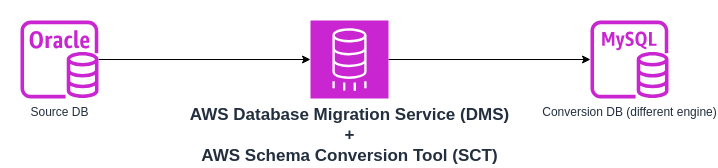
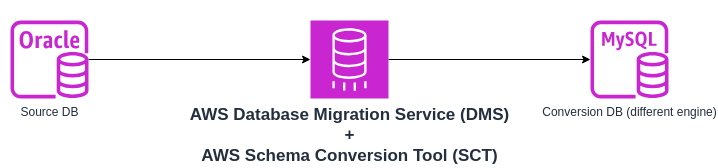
- <mxCell id="4" value="Source DB" style="sketch=0;outlineConnect=0;fontColor=#232F3E;gradientColor=none;fillColor=#C925D1;strokeColor=none;dashed=0;verticalLabelPosition=bottom;verticalAlign=top;align=center;html=1;fontSize=12;fontStyle=0;aspect=fixed;pointerEvents=1;shape=mxgraph.aws4.rds_oracle_instance;" vertex="1" parent="1"><mxGeometry x="20" y="20" width="78" height="78" as="geometry" /></mxCell>
+ <mxCell id="4" value="Source DB" style="sketch=0;outlineConnect=0;fontColor=#232F3E;gradientColor=none;fillColor=#C925D1;strokeColor=none;dashed=0;verticalLabelPosition=bottom;verticalAlign=top;align=center;html=1;fontSize=12;fontStyle=0;aspect=fixed;pointerEvents=1;shape=mxgraph.aws4.rds_oracle_instance;" vertex="1" parent="1"><mxGeometry x="10" y="20" width="78" height="78" as="geometry" /></mxCell>
